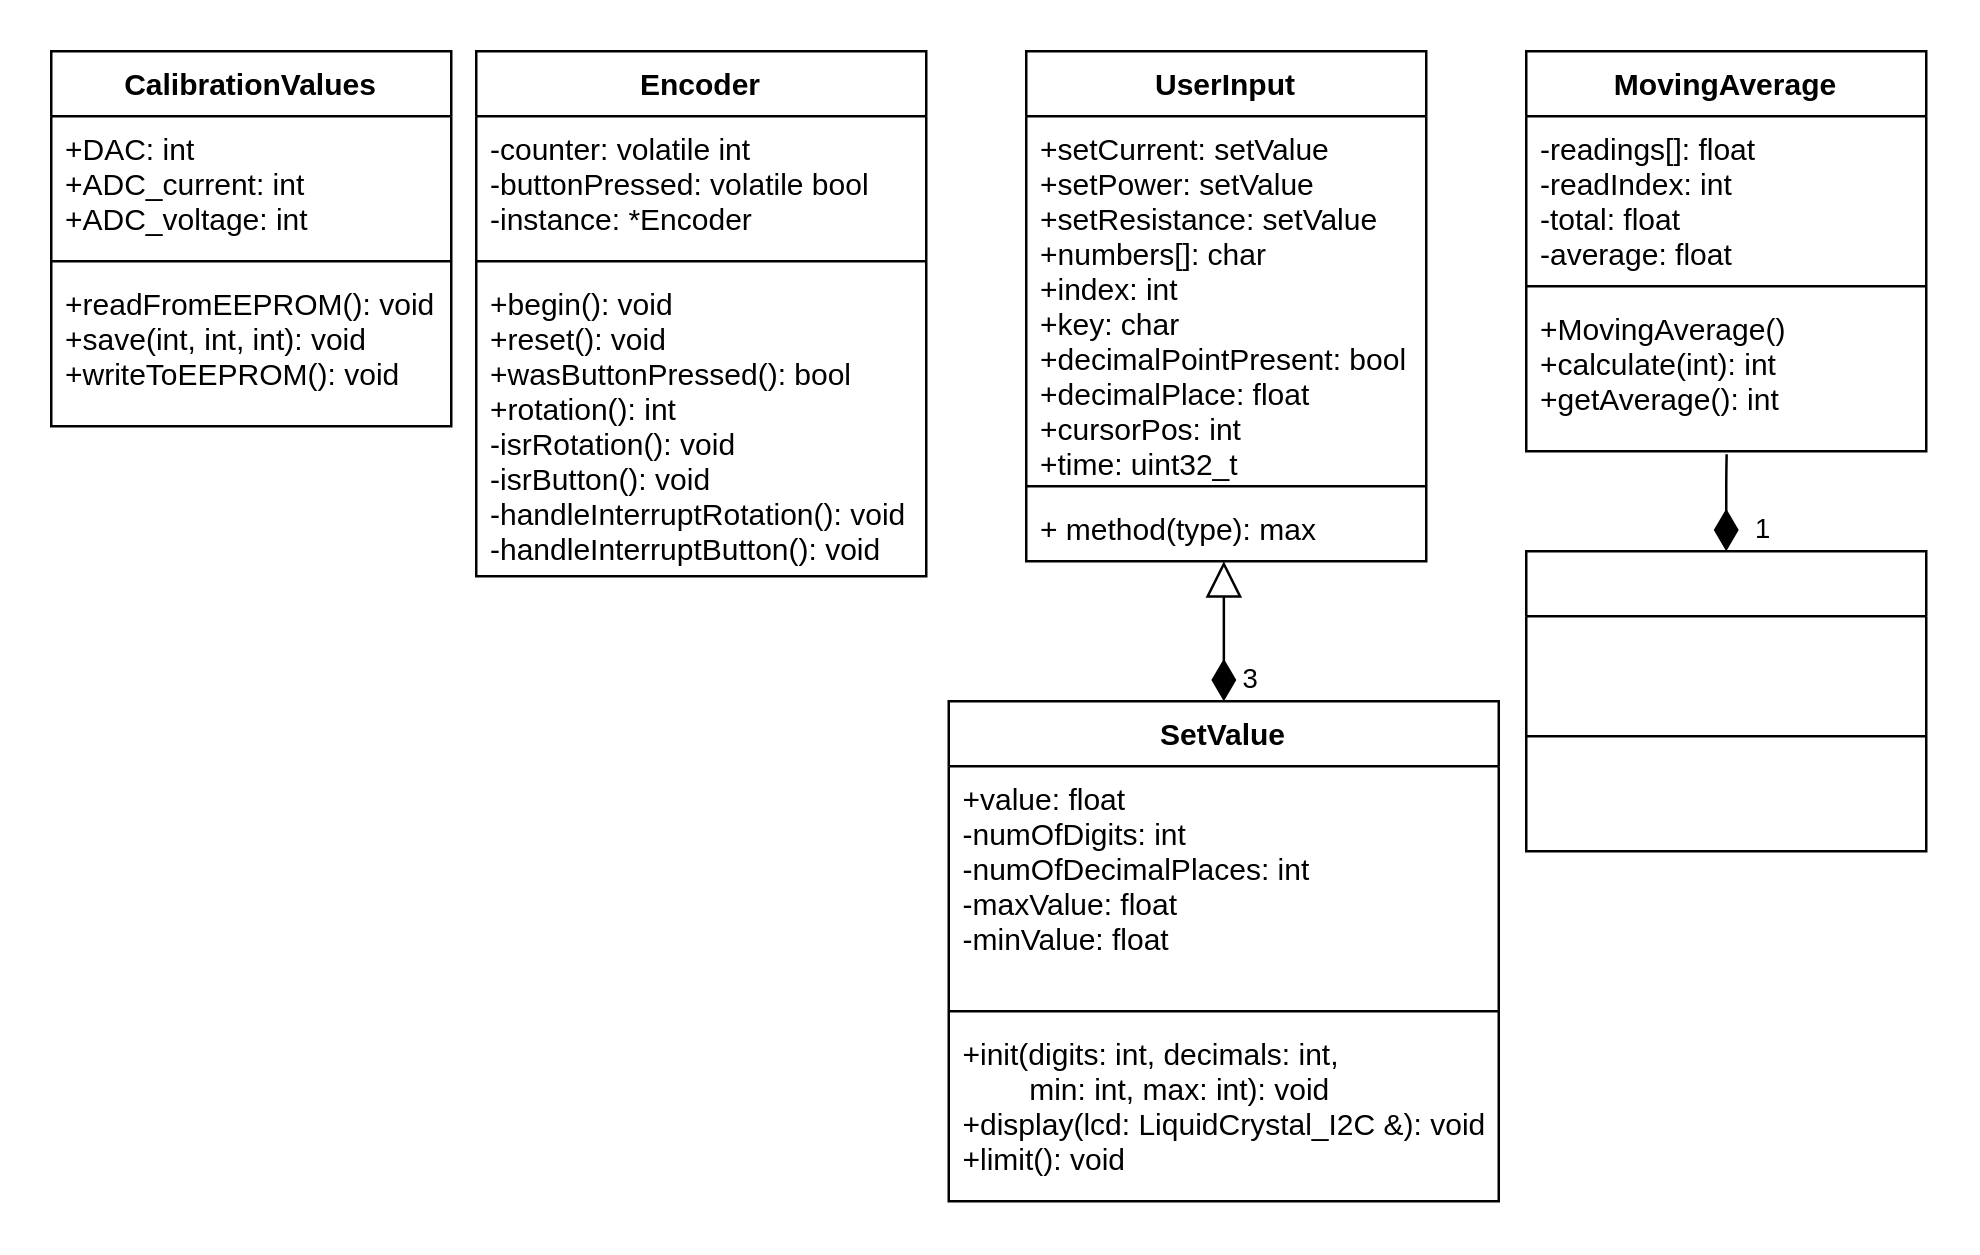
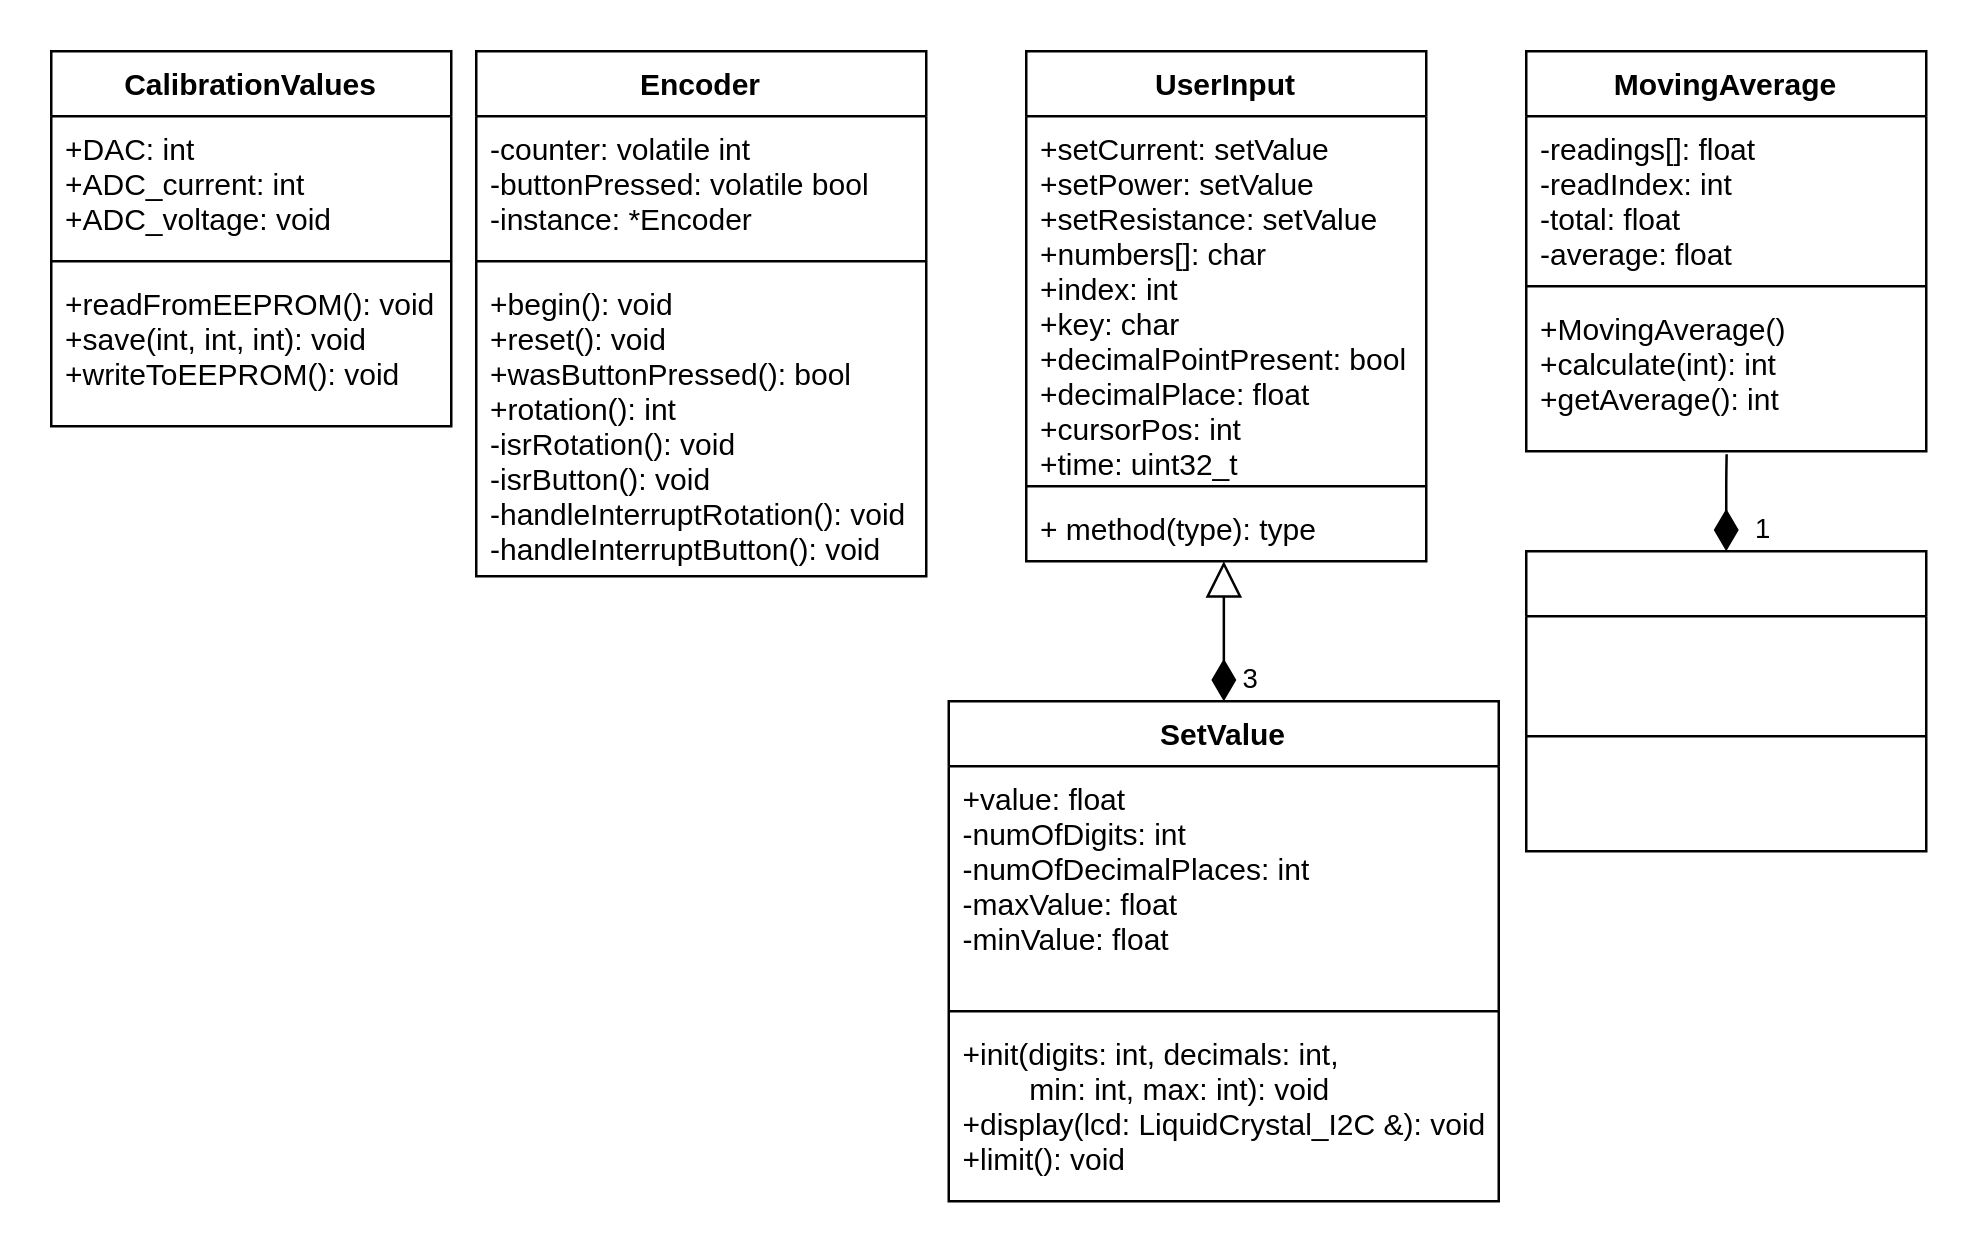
- <mxCell id="3" value="+DAC: int&#10;+ADC_current: int&#10;+ADC_voltage: int" style="text;strokeColor=none;fillColor=none;align=left;verticalAlign=top;spacingLeft=4;spacingRight=4;overflow=hidden;rotatable=0;points=[[0,0.5],[1,0.5]];portConstraint=eastwest;" parent="2" vertex="1"><mxGeometry y="26" width="160" height="54" as="geometry" /></mxCell>
+ <mxCell id="3" value="+DAC: int&#10;+ADC_current: int&#10;+ADC_voltage: void" style="text;strokeColor=none;fillColor=none;align=left;verticalAlign=top;spacingLeft=4;spacingRight=4;overflow=hidden;rotatable=0;points=[[0,0.5],[1,0.5]];portConstraint=eastwest;" parent="2" vertex="1"><mxGeometry y="26" width="160" height="54" as="geometry" /></mxCell>
- <mxCell id="13" value="+ method(type): max" style="text;strokeColor=none;fillColor=none;align=left;verticalAlign=top;spacingLeft=4;spacingRight=4;overflow=hidden;rotatable=0;points=[[0,0.5],[1,0.5]];portConstraint=eastwest;" parent="10" vertex="1"><mxGeometry y="178" width="160" height="26" as="geometry" /></mxCell>
+ <mxCell id="13" value="+ method(type): type" style="text;strokeColor=none;fillColor=none;align=left;verticalAlign=top;spacingLeft=4;spacingRight=4;overflow=hidden;rotatable=0;points=[[0,0.5],[1,0.5]];portConstraint=eastwest;" parent="10" vertex="1"><mxGeometry y="178" width="160" height="26" as="geometry" /></mxCell>
